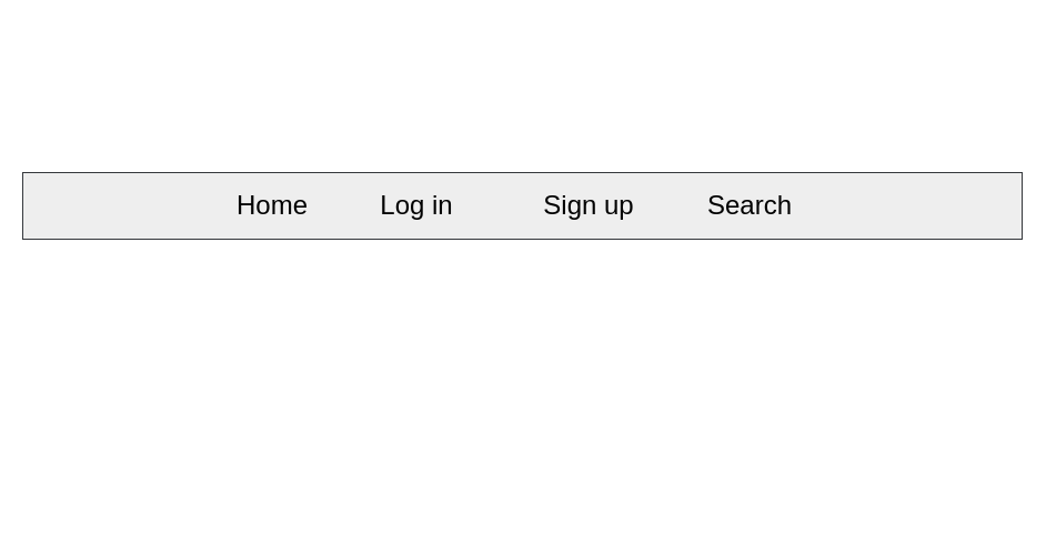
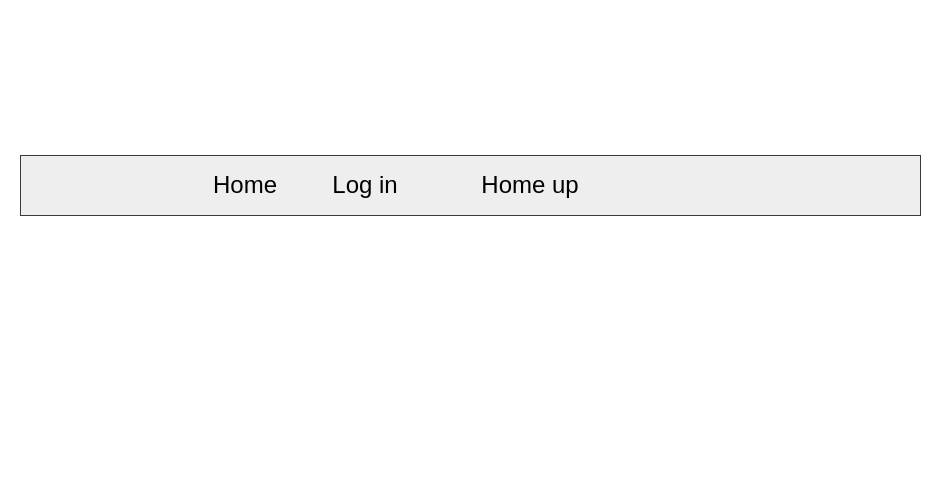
- <mxCell id="4" value="Log in" style="text;html=1;strokeColor=none;fillColor=none;align=center;verticalAlign=middle;whiteSpace=wrap;rounded=0;fontSize=24;fontColor=#000000;" vertex="1" parent="1"><mxGeometry x="325" y="175" width="100" height="20" as="geometry" /></mxCell>
+ <mxCell id="4" value="Log in" style="text;html=1;strokeColor=none;fillColor=none;align=center;verticalAlign=middle;whiteSpace=wrap;rounded=0;fontSize=24;fontColor=#000000;" vertex="1" parent="1"><mxGeometry x="315" y="175" width="100" height="20" as="geometry" /></mxCell>
- <mxCell id="5" value="Sign up" style="text;html=1;strokeColor=none;fillColor=none;align=center;verticalAlign=middle;whiteSpace=wrap;rounded=0;fontSize=24;fontColor=#000000;" vertex="1" parent="1"><mxGeometry x="480" y="175" width="100" height="20" as="geometry" /></mxCell>
+ <mxCell id="5" value="Home up" style="text;html=1;strokeColor=none;fillColor=none;align=center;verticalAlign=middle;whiteSpace=wrap;rounded=0;fontSize=24;fontColor=#000000;" vertex="1" parent="1"><mxGeometry x="480" y="175" width="100" height="20" as="geometry" /></mxCell>
- <mxCell id="6" value="Search" style="text;html=1;strokeColor=none;fillColor=none;align=center;verticalAlign=middle;whiteSpace=wrap;rounded=0;fontSize=24;fontColor=#000000;" vertex="1" parent="1"><mxGeometry x="635" y="175" width="80" height="20" as="geometry" /></mxCell>
